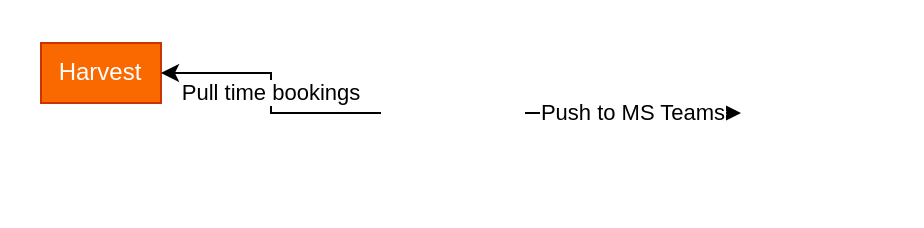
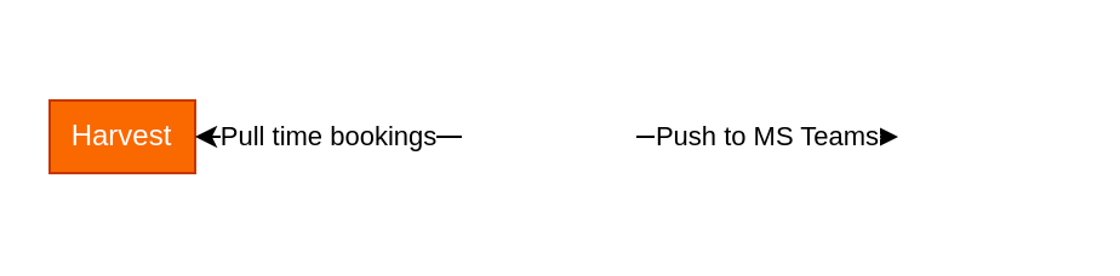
- <mxCell id="2" value="Harvest" style="text;html=1;strokeColor=#C73500;fillColor=#fa6800;align=center;verticalAlign=middle;whiteSpace=wrap;rounded=0;fontColor=#FFFFFF;" vertex="1" parent="1"><mxGeometry x="20" y="21" width="60" height="30" as="geometry" /></mxCell>
+ <mxCell id="2" value="Harvest" style="text;html=1;strokeColor=#C73500;fillColor=#fa6800;align=center;verticalAlign=middle;whiteSpace=wrap;rounded=0;fontColor=#FFFFFF;" vertex="1" parent="1"><mxGeometry x="20" y="41" width="60" height="30" as="geometry" /></mxCell>
